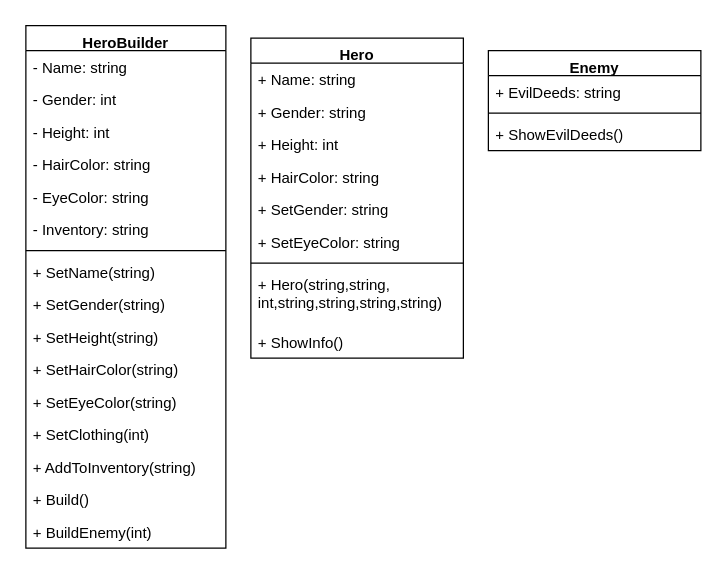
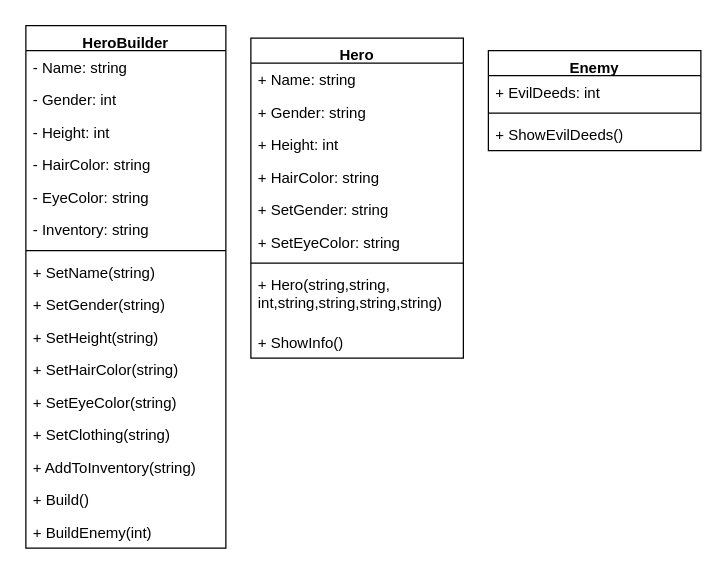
- <mxCell id="30" value="+ EvilDeeds: string" style="text;strokeColor=none;fillColor=none;align=left;verticalAlign=top;spacingLeft=4;spacingRight=4;overflow=hidden;rotatable=0;points=[[0,0.5],[1,0.5]];portConstraint=eastwest;whiteSpace=wrap;html=1;" vertex="1" parent="29"><mxGeometry y="20" width="170" height="26" as="geometry" /></mxCell>
+ <mxCell id="30" value="+ EvilDeeds: int" style="text;strokeColor=none;fillColor=none;align=left;verticalAlign=top;spacingLeft=4;spacingRight=4;overflow=hidden;rotatable=0;points=[[0,0.5],[1,0.5]];portConstraint=eastwest;whiteSpace=wrap;html=1;" vertex="1" parent="29"><mxGeometry y="20" width="170" height="26" as="geometry" /></mxCell>
- <mxCell id="15" value="+ SetClothing(int)" style="text;strokeColor=none;fillColor=none;align=left;verticalAlign=top;spacingLeft=4;spacingRight=4;overflow=hidden;rotatable=0;points=[[0,0.5],[1,0.5]];portConstraint=eastwest;whiteSpace=wrap;html=1;" vertex="1" parent="2"><mxGeometry y="314" width="160" height="26" as="geometry" /></mxCell>
+ <mxCell id="15" value="+ SetClothing(string)" style="text;strokeColor=none;fillColor=none;align=left;verticalAlign=top;spacingLeft=4;spacingRight=4;overflow=hidden;rotatable=0;points=[[0,0.5],[1,0.5]];portConstraint=eastwest;whiteSpace=wrap;html=1;" vertex="1" parent="2"><mxGeometry y="314" width="160" height="26" as="geometry" /></mxCell>
